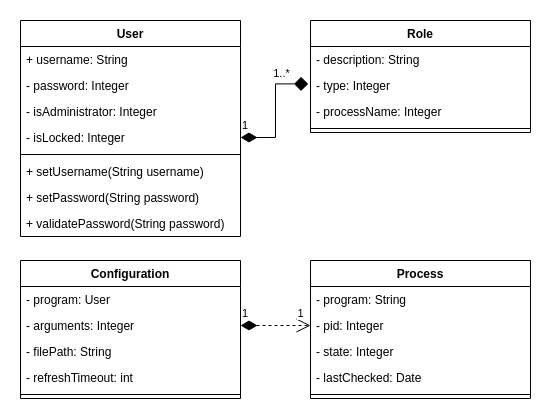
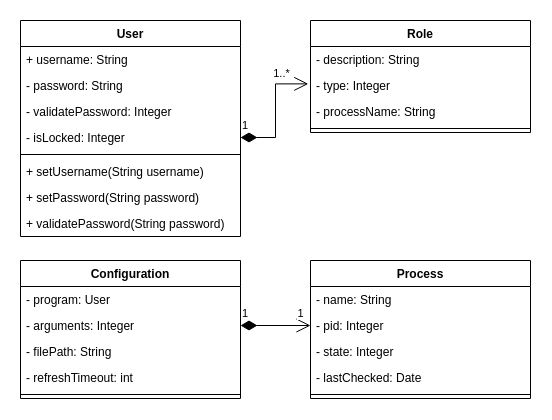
- <mxCell id="28" value="1" style="endArrow=diamond;html=1;endSize=12;startArrow=diamondThin;startSize=14;startFill=1;edgeStyle=orthogonalEdgeStyle;align=left;verticalAlign=bottom;rounded=0;entryX=-0.01;entryY=0.438;entryDx=0;entryDy=0;entryPerimeter=0;exitX=1;exitY=0.5;exitDx=0;exitDy=0;" edge="1" parent="1" source="11" target="4"><mxGeometry x="-1" y="3" relative="1" as="geometry"><mxPoint x="300" y="180" as="sourcePoint" /><mxPoint x="460" y="180" as="targetPoint" /></mxGeometry></mxCell>
+ <mxCell id="28" value="1" style="endArrow=open;html=1;endSize=12;startArrow=diamondThin;startSize=14;startFill=1;edgeStyle=orthogonalEdgeStyle;align=left;verticalAlign=bottom;rounded=0;entryX=-0.01;entryY=0.438;entryDx=0;entryDy=0;entryPerimeter=0;exitX=1;exitY=0.5;exitDx=0;exitDy=0;" edge="1" parent="1" source="11" target="4"><mxGeometry x="-1" y="3" relative="1" as="geometry"><mxPoint x="300" y="180" as="sourcePoint" /><mxPoint x="460" y="180" as="targetPoint" /></mxGeometry></mxCell>
- <mxCell id="9" value="- password: Integer" style="text;strokeColor=none;fillColor=none;align=left;verticalAlign=top;spacingLeft=4;spacingRight=4;overflow=hidden;rotatable=0;points=[[0,0.5],[1,0.5]];portConstraint=eastwest;" vertex="1" parent="7"><mxGeometry y="52" width="220" height="26" as="geometry" /></mxCell>
+ <mxCell id="9" value="- password: String" style="text;strokeColor=none;fillColor=none;align=left;verticalAlign=top;spacingLeft=4;spacingRight=4;overflow=hidden;rotatable=0;points=[[0,0.5],[1,0.5]];portConstraint=eastwest;" vertex="1" parent="7"><mxGeometry y="52" width="220" height="26" as="geometry" /></mxCell>
- <mxCell id="10" value="- isAdministrator: Integer" style="text;strokeColor=none;fillColor=none;align=left;verticalAlign=top;spacingLeft=4;spacingRight=4;overflow=hidden;rotatable=0;points=[[0,0.5],[1,0.5]];portConstraint=eastwest;" vertex="1" parent="7"><mxGeometry y="78" width="220" height="26" as="geometry" /></mxCell>
+ <mxCell id="10" value="- validatePassword: Integer" style="text;strokeColor=none;fillColor=none;align=left;verticalAlign=top;spacingLeft=4;spacingRight=4;overflow=hidden;rotatable=0;points=[[0,0.5],[1,0.5]];portConstraint=eastwest;" vertex="1" parent="7"><mxGeometry y="78" width="220" height="26" as="geometry" /></mxCell>
- <mxCell id="5" value="- processName: Integer" style="text;strokeColor=none;fillColor=none;align=left;verticalAlign=top;spacingLeft=4;spacingRight=4;overflow=hidden;rotatable=0;points=[[0,0.5],[1,0.5]];portConstraint=eastwest;" vertex="1" parent="2"><mxGeometry y="78" width="220" height="26" as="geometry" /></mxCell>
+ <mxCell id="5" value="- processName: String" style="text;strokeColor=none;fillColor=none;align=left;verticalAlign=top;spacingLeft=4;spacingRight=4;overflow=hidden;rotatable=0;points=[[0,0.5],[1,0.5]];portConstraint=eastwest;" vertex="1" parent="2"><mxGeometry y="78" width="220" height="26" as="geometry" /></mxCell>
- <mxCell id="17" value="- program: String" style="text;strokeColor=none;fillColor=none;align=left;verticalAlign=top;spacingLeft=4;spacingRight=4;overflow=hidden;rotatable=0;points=[[0,0.5],[1,0.5]];portConstraint=eastwest;" vertex="1" parent="16"><mxGeometry y="26" width="220" height="26" as="geometry" /></mxCell>
+ <mxCell id="17" value="- name: String" style="text;strokeColor=none;fillColor=none;align=left;verticalAlign=top;spacingLeft=4;spacingRight=4;overflow=hidden;rotatable=0;points=[[0,0.5],[1,0.5]];portConstraint=eastwest;" vertex="1" parent="16"><mxGeometry y="26" width="220" height="26" as="geometry" /></mxCell>
- <mxCell id="30" value="1" style="endArrow=open;html=1;endSize=12;startArrow=diamondThin;startSize=14;startFill=1;edgeStyle=orthogonalEdgeStyle;align=left;verticalAlign=bottom;rounded=0;exitX=1;exitY=0.5;exitDx=0;exitDy=0;entryX=0;entryY=0.5;entryDx=0;entryDy=0;dashed=1;" edge="1" parent="1" source="24" target="18"><mxGeometry x="-1" y="3" relative="1" as="geometry"><mxPoint x="260" y="213.61" as="sourcePoint" /><mxPoint x="280" y="340" as="targetPoint" /></mxGeometry></mxCell>
+ <mxCell id="30" value="1" style="endArrow=open;html=1;endSize=12;startArrow=diamondThin;startSize=14;startFill=1;edgeStyle=orthogonalEdgeStyle;align=left;verticalAlign=bottom;rounded=0;exitX=1;exitY=0.5;exitDx=0;exitDy=0;entryX=0;entryY=0.5;entryDx=0;entryDy=0;" edge="1" parent="1" source="24" target="18"><mxGeometry x="-1" y="3" relative="1" as="geometry"><mxPoint x="260" y="213.61" as="sourcePoint" /><mxPoint x="280" y="340" as="targetPoint" /></mxGeometry></mxCell>
